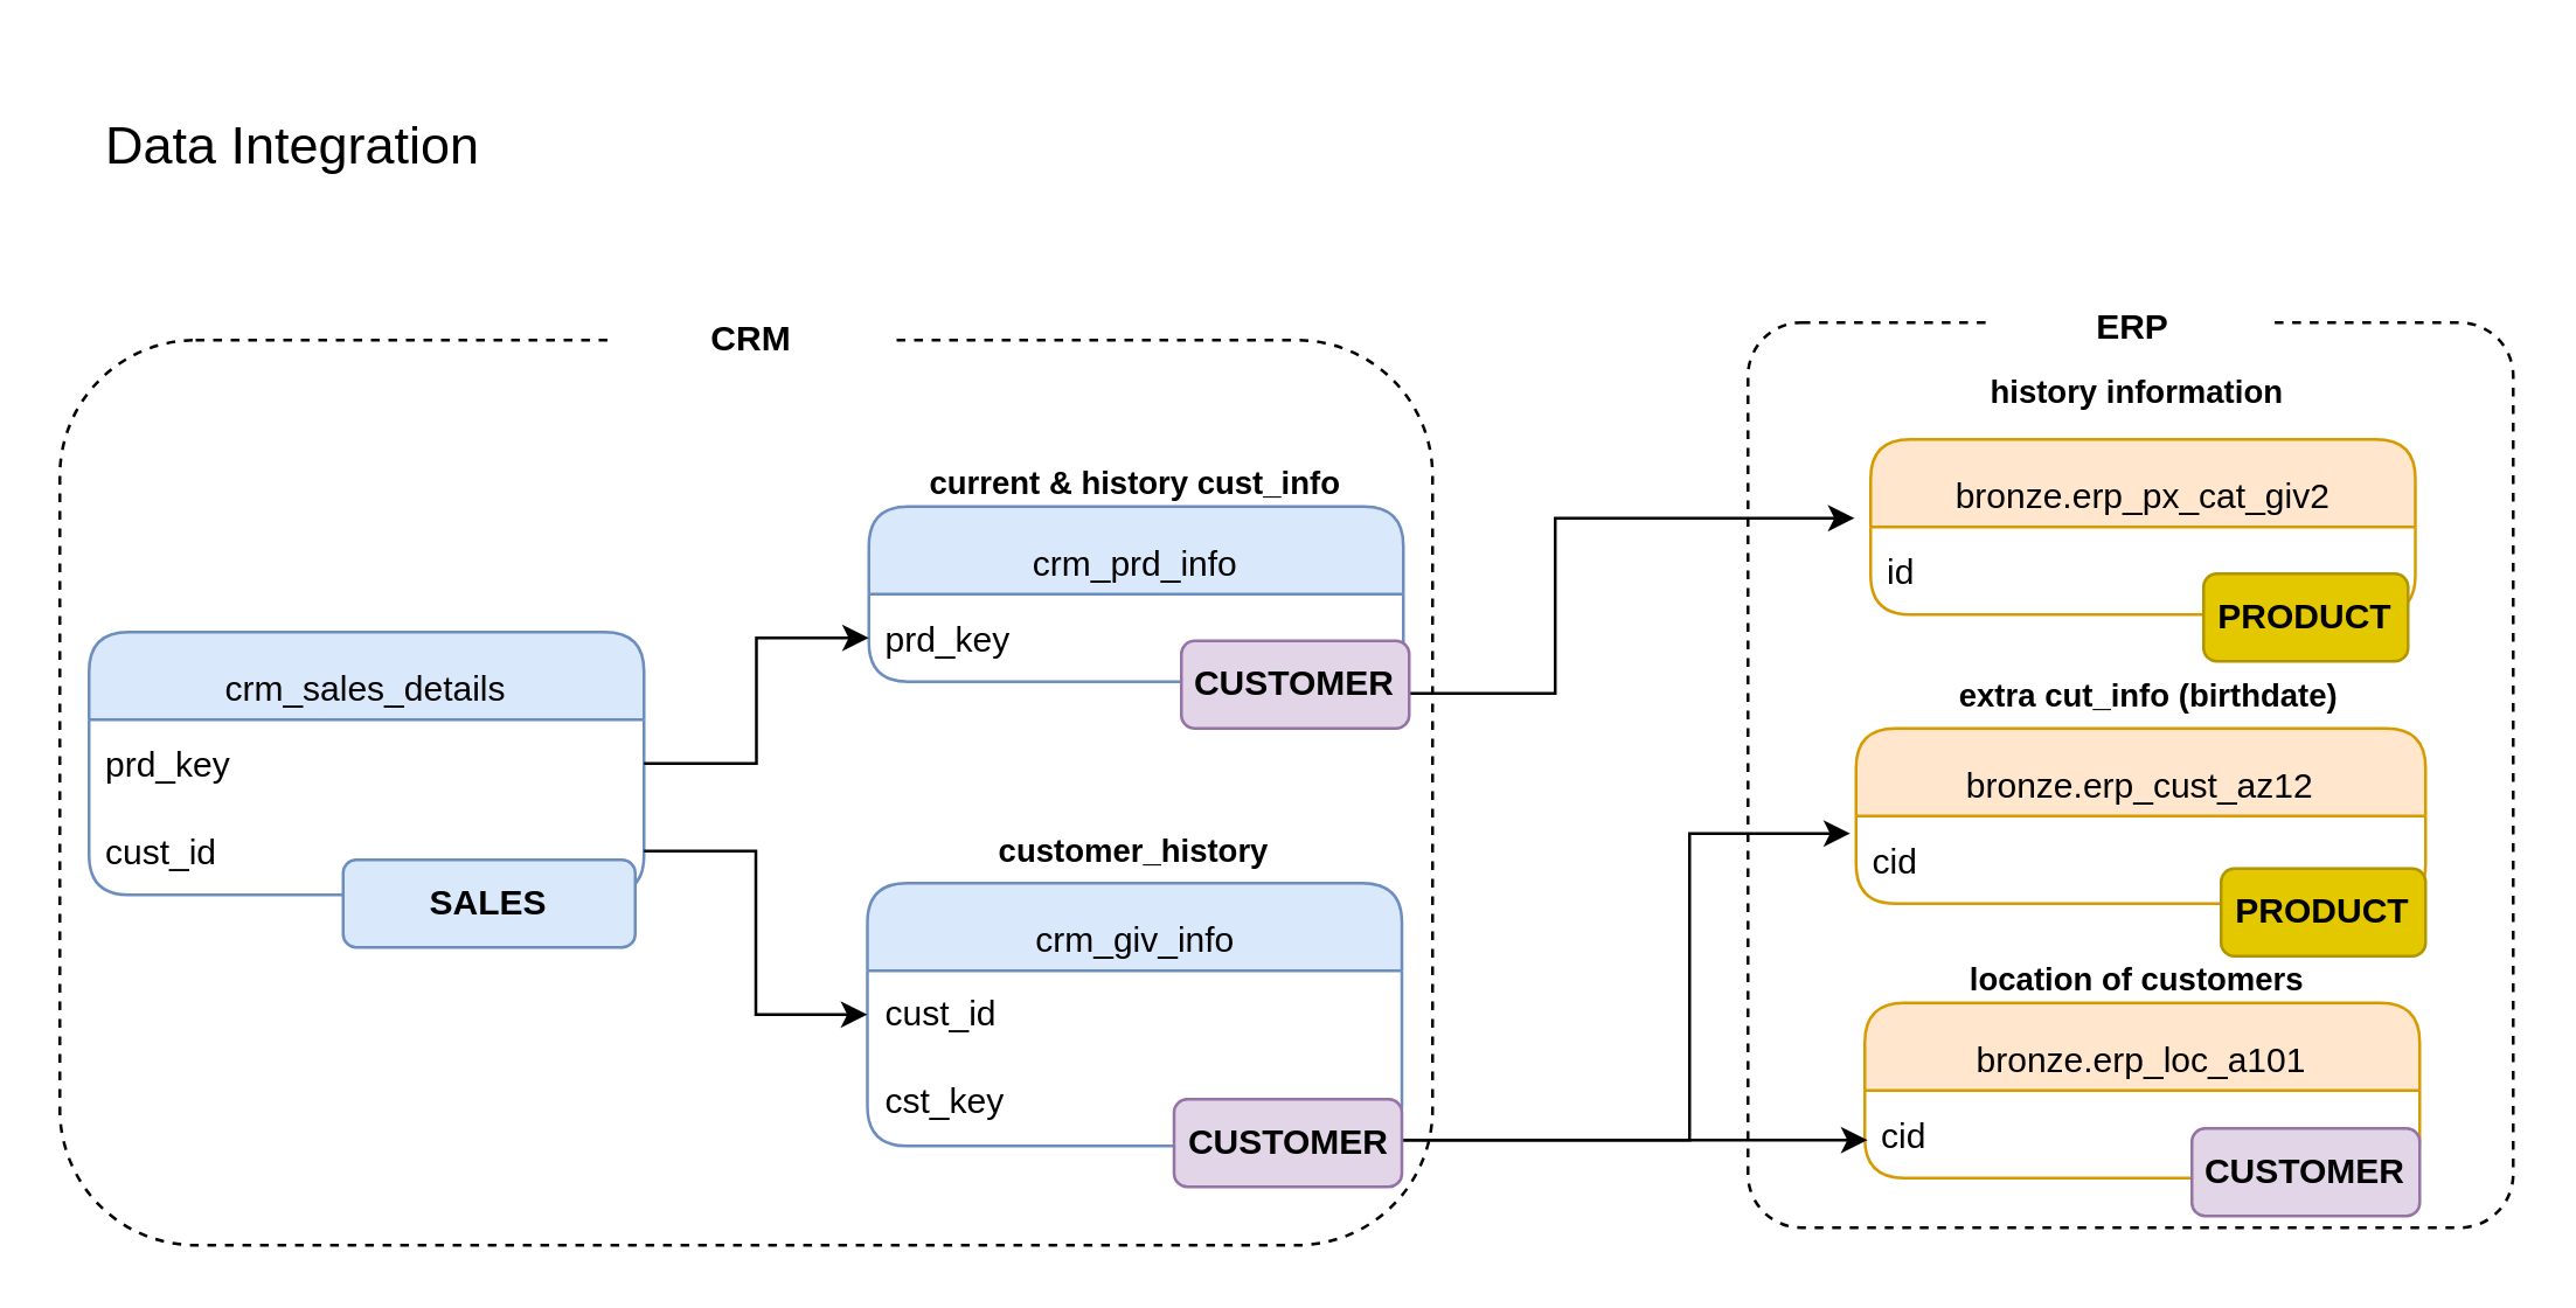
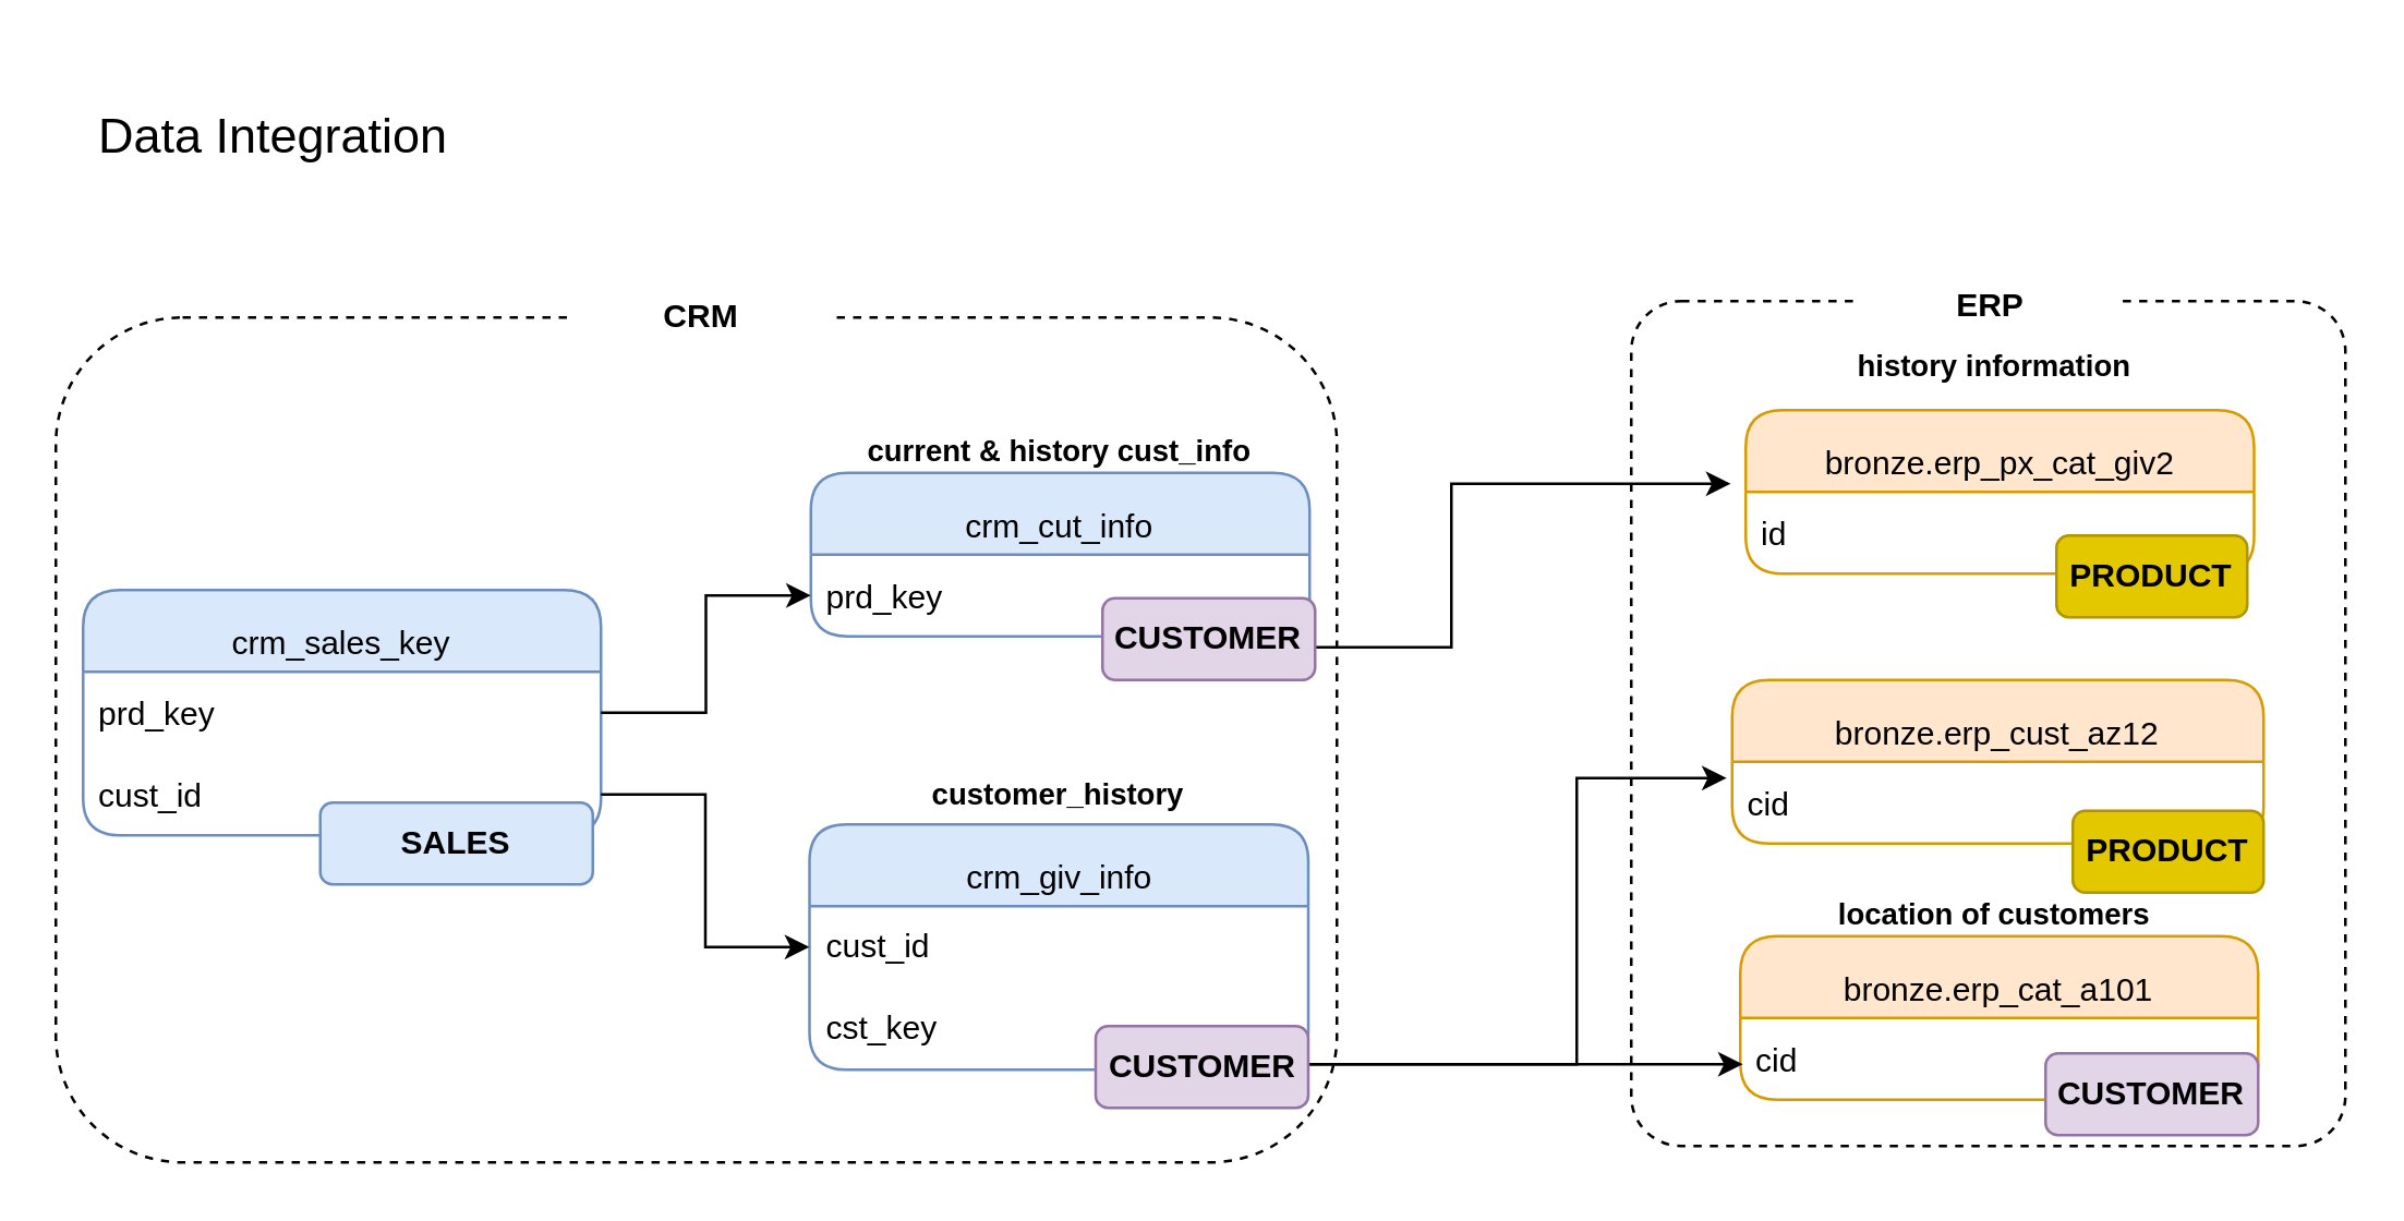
- <mxCell id="5" value="&lt;font style=&quot;font-size: 12px;&quot;&gt;crm_prd_info&lt;/font&gt;" style="swimlane;fontStyle=0;childLayout=stackLayout;horizontal=1;startSize=30;horizontalStack=0;resizeParent=1;resizeParentMax=0;resizeLast=0;collapsible=1;marginBottom=0;whiteSpace=wrap;html=1;rounded=1;fillColor=#dae8fc;strokeColor=#6c8ebf;fontSize=26;" parent="1" vertex="1"><mxGeometry x="297" y="173" width="183" height="60" as="geometry" /></mxCell>
+ <mxCell id="5" value="&lt;font style=&quot;font-size: 12px;&quot;&gt;crm_cut_info&lt;/font&gt;" style="swimlane;fontStyle=0;childLayout=stackLayout;horizontal=1;startSize=30;horizontalStack=0;resizeParent=1;resizeParentMax=0;resizeLast=0;collapsible=1;marginBottom=0;whiteSpace=wrap;html=1;rounded=1;fillColor=#dae8fc;strokeColor=#6c8ebf;fontSize=26;" parent="1" vertex="1"><mxGeometry x="297" y="173" width="183" height="60" as="geometry" /></mxCell>
- <mxCell id="8" value="&lt;font style=&quot;font-size: 12px;&quot;&gt;crm_sales_details&lt;/font&gt;" style="swimlane;fontStyle=0;childLayout=stackLayout;horizontal=1;startSize=30;horizontalStack=0;resizeParent=1;resizeParentMax=0;resizeLast=0;collapsible=1;marginBottom=0;whiteSpace=wrap;html=1;rounded=1;fillColor=#dae8fc;strokeColor=#6c8ebf;fontSize=26;" parent="1" vertex="1"><mxGeometry x="30" y="216" width="190" height="90" as="geometry" /></mxCell>
+ <mxCell id="8" value="&lt;font style=&quot;font-size: 12px;&quot;&gt;crm_sales_key&lt;/font&gt;" style="swimlane;fontStyle=0;childLayout=stackLayout;horizontal=1;startSize=30;horizontalStack=0;resizeParent=1;resizeParentMax=0;resizeLast=0;collapsible=1;marginBottom=0;whiteSpace=wrap;html=1;rounded=1;fillColor=#dae8fc;strokeColor=#6c8ebf;fontSize=26;" parent="1" vertex="1"><mxGeometry x="30" y="216" width="190" height="90" as="geometry" /></mxCell>
- <mxCell id="18" value="&lt;font style=&quot;font-size: 11px;&quot;&gt;&lt;b&gt;extra cut_info (birthdate)&lt;/b&gt;&lt;/font&gt;" style="text;html=1;align=center;verticalAlign=middle;whiteSpace=wrap;rounded=0;" parent="1" vertex="1"><mxGeometry x="652" y="230" width="167" height="15" as="geometry" /></mxCell>
- <mxCell id="21" value="&lt;font style=&quot;font-size: 12px;&quot;&gt;bronze.erp_loc_a101&lt;/font&gt;" style="swimlane;fontStyle=0;childLayout=stackLayout;horizontal=1;startSize=30;horizontalStack=0;resizeParent=1;resizeParentMax=0;resizeLast=0;collapsible=1;marginBottom=0;whiteSpace=wrap;html=1;rounded=1;fillColor=#ffe6cc;strokeColor=#d79b00;fontSize=26;" parent="1" vertex="1"><mxGeometry x="638" y="343" width="190" height="60" as="geometry" /></mxCell>
+ <mxCell id="21" value="&lt;font style=&quot;font-size: 12px;&quot;&gt;bronze.erp_cat_a101&lt;/font&gt;" style="swimlane;fontStyle=0;childLayout=stackLayout;horizontal=1;startSize=30;horizontalStack=0;resizeParent=1;resizeParentMax=0;resizeLast=0;collapsible=1;marginBottom=0;whiteSpace=wrap;html=1;rounded=1;fillColor=#ffe6cc;strokeColor=#d79b00;fontSize=26;" parent="1" vertex="1"><mxGeometry x="638" y="343" width="190" height="60" as="geometry" /></mxCell>
